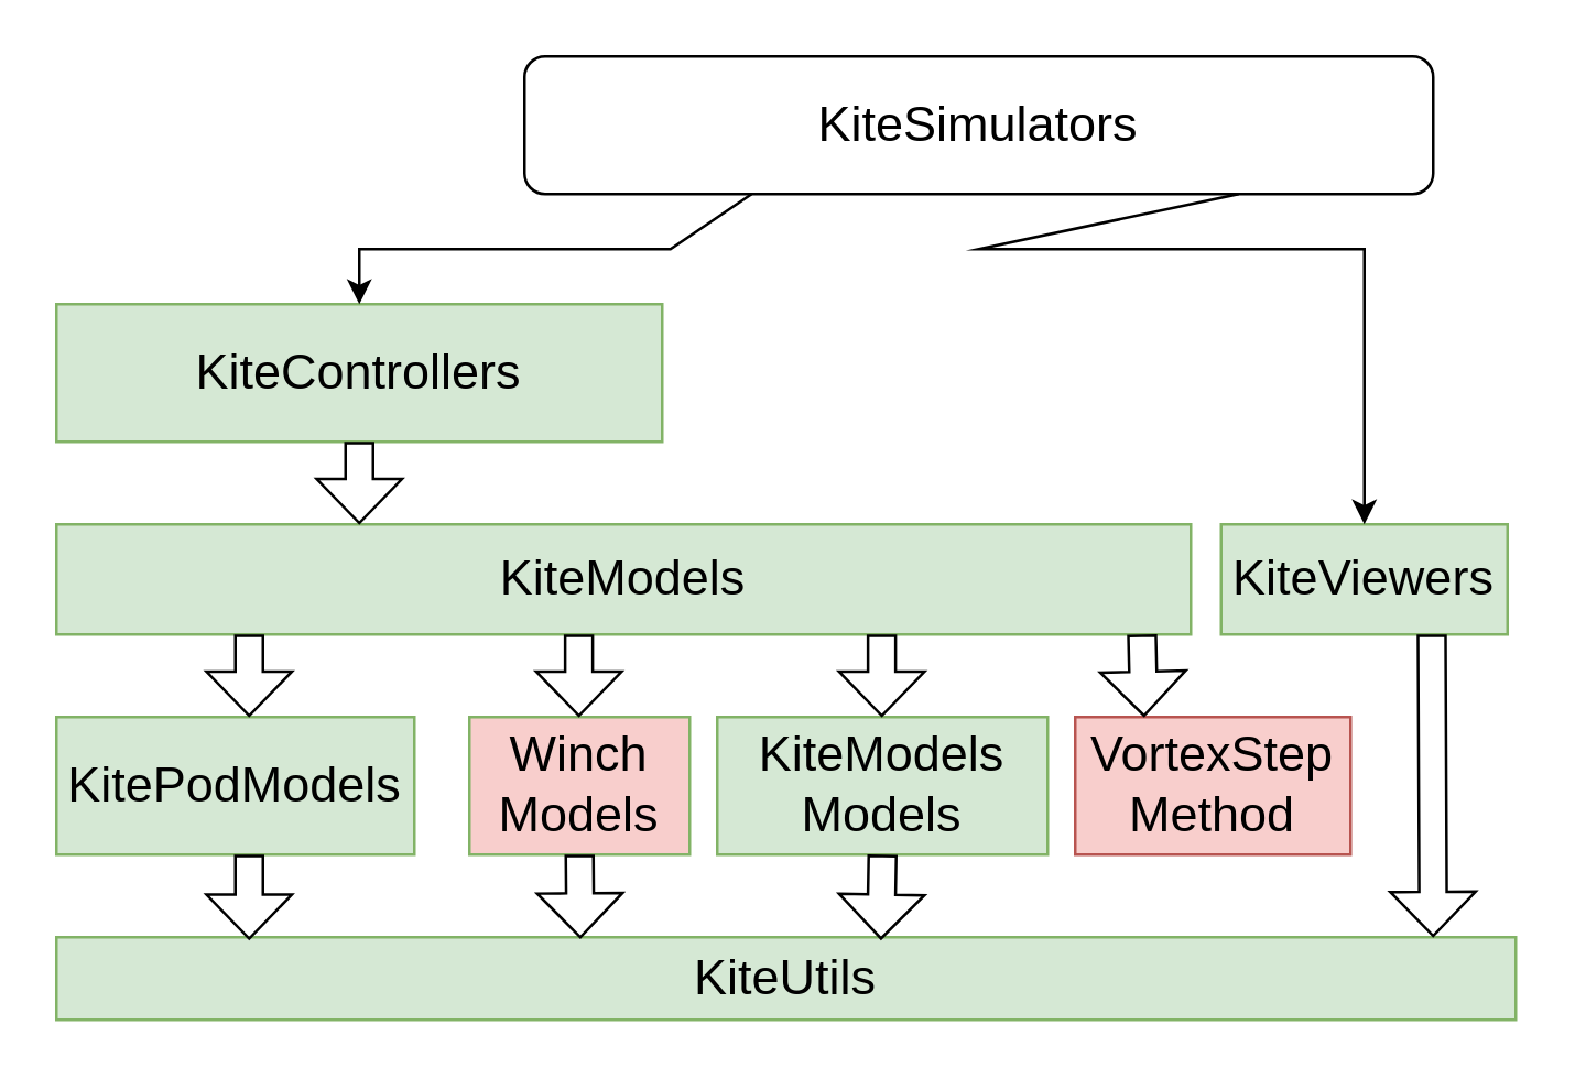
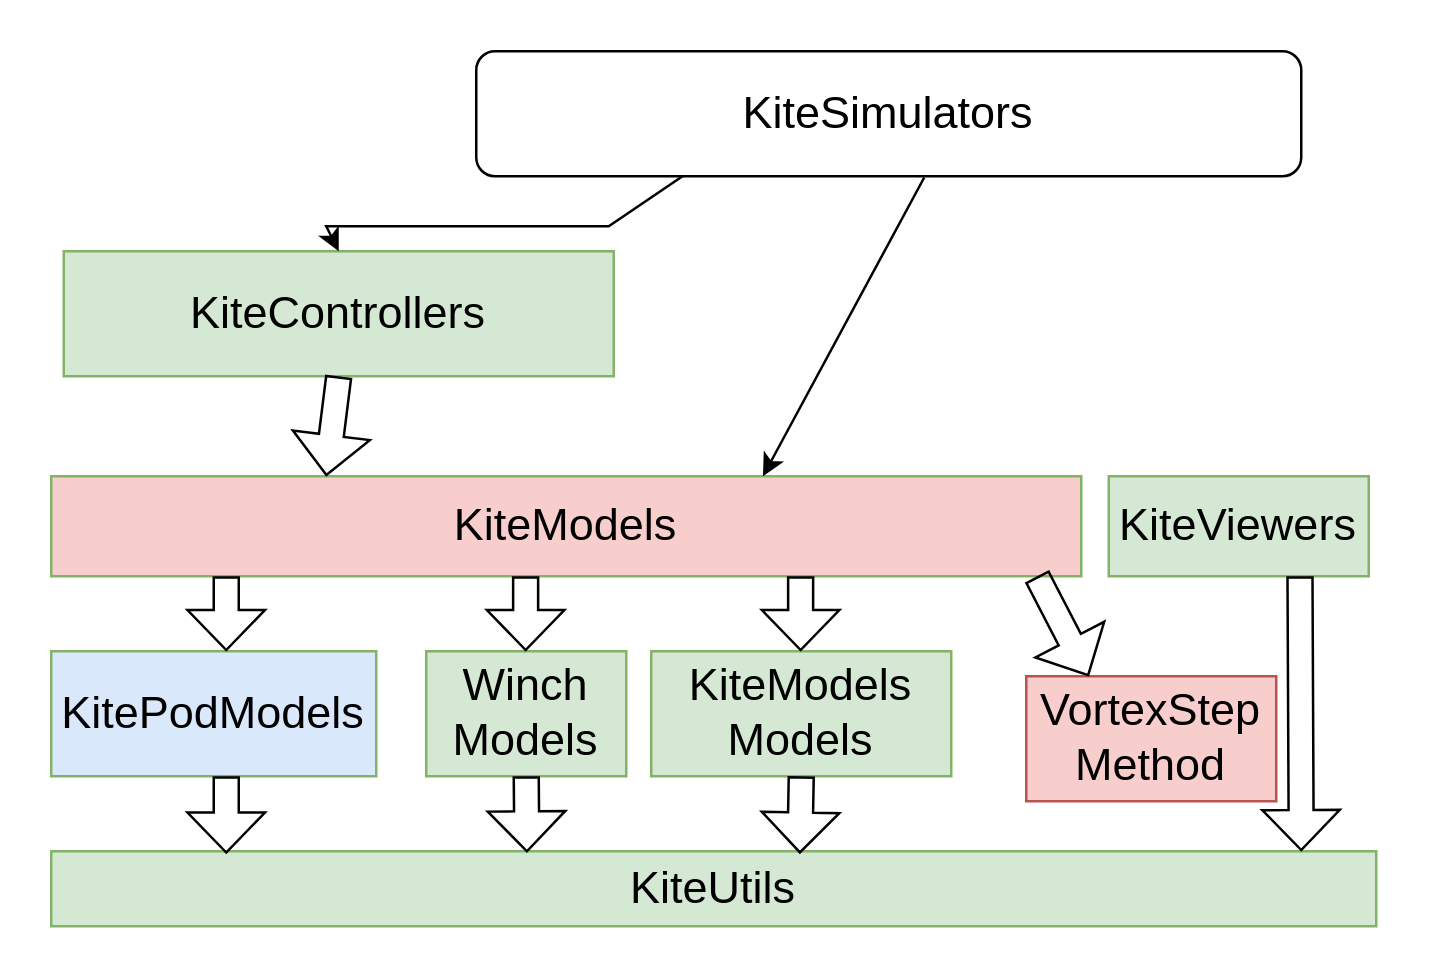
- <mxCell id="15" value="" style="endArrow=classic;html=1;rounded=0;exitX=0.786;exitY=1;exitDx=0;exitDy=0;exitPerimeter=0;entryX=0.5;entryY=0;entryDx=0;entryDy=0;" parent="1" source="2" target="5" edge="1"><mxGeometry width="50" height="50" relative="1" as="geometry"><mxPoint x="340" y="270" as="sourcePoint" /><mxPoint x="390" y="220" as="targetPoint" /><Array as="points"><mxPoint x="355" y="90" /><mxPoint x="495" y="90" /></Array></mxGeometry></mxCell>
- <mxCell id="3" value="KiteControllers" style="rounded=0;whiteSpace=wrap;html=1;fontSize=18;fillColor=#d5e8d4;strokeColor=#82b366;" parent="1" vertex="1"><mxGeometry x="20" y="110" width="220" height="50" as="geometry" /></mxCell>
+ <mxCell id="3" value="KiteControllers" style="rounded=0;whiteSpace=wrap;html=1;fontSize=18;fillColor=#d5e8d4;strokeColor=#82b366;" parent="1" vertex="1"><mxGeometry x="25" y="100" width="220" height="50" as="geometry" /></mxCell>
+ <mxCell id="16" value="" style="endArrow=classic;html=1;rounded=0;exitX=0.543;exitY=1.01;exitDx=0;exitDy=0;exitPerimeter=0;entryX=0.691;entryY=0;entryDx=0;entryDy=0;entryPerimeter=0;" parent="1" source="2" target="4" edge="1"><mxGeometry width="50" height="50" relative="1" as="geometry"><mxPoint x="340" y="270" as="sourcePoint" /><mxPoint x="303" y="190" as="targetPoint" /></mxGeometry></mxCell>
- <mxCell id="4" value="KiteModels" style="rounded=0;whiteSpace=wrap;html=1;fontSize=18;fillColor=#d5e8d4;strokeColor=#82b366;" parent="1" vertex="1"><mxGeometry x="20" y="190" width="412" height="40" as="geometry" /></mxCell>
+ <mxCell id="4" value="KiteModels" style="rounded=0;whiteSpace=wrap;html=1;fontSize=18;fillColor=#f8cecc;strokeColor=#82b366;" parent="1" vertex="1"><mxGeometry x="20" y="190" width="412" height="40" as="geometry" /></mxCell>
- <mxCell id="6" value="KitePodModels" style="rounded=0;whiteSpace=wrap;html=1;fontSize=18;fillColor=#d5e8d4;strokeColor=#82b366;" parent="1" vertex="1"><mxGeometry x="20" y="260" width="130" height="50" as="geometry" /></mxCell>
+ <mxCell id="6" value="KitePodModels" style="rounded=0;whiteSpace=wrap;html=1;fontSize=18;fillColor=#dae8fc;strokeColor=#82b366;" parent="1" vertex="1"><mxGeometry x="20" y="260" width="130" height="50" as="geometry" /></mxCell>
- <mxCell id="7" value="Winch&lt;br&gt;Models" style="rounded=0;whiteSpace=wrap;html=1;fontSize=18;fillColor=#f8cecc;strokeColor=#82b366;" parent="1" vertex="1"><mxGeometry x="170" y="260" width="80" height="50" as="geometry" /></mxCell>
+ <mxCell id="7" value="Winch&lt;br&gt;Models" style="rounded=0;whiteSpace=wrap;html=1;fontSize=18;fillColor=#d5e8d4;strokeColor=#82b366;" parent="1" vertex="1"><mxGeometry x="170" y="260" width="80" height="50" as="geometry" /></mxCell>
- <mxCell id="10" value="VortexStep&lt;br&gt;Method" style="rounded=0;whiteSpace=wrap;html=1;fontSize=18;fillColor=#f8cecc;strokeColor=#b85450;" parent="1" vertex="1"><mxGeometry x="390" y="260" width="100" height="50" as="geometry" /></mxCell>
+ <mxCell id="10" value="VortexStep&lt;br&gt;Method" style="rounded=0;whiteSpace=wrap;html=1;fontSize=18;fillColor=#f8cecc;strokeColor=#b85450;" parent="1" vertex="1"><mxGeometry x="410" y="270" width="100" height="50" as="geometry" /></mxCell>
